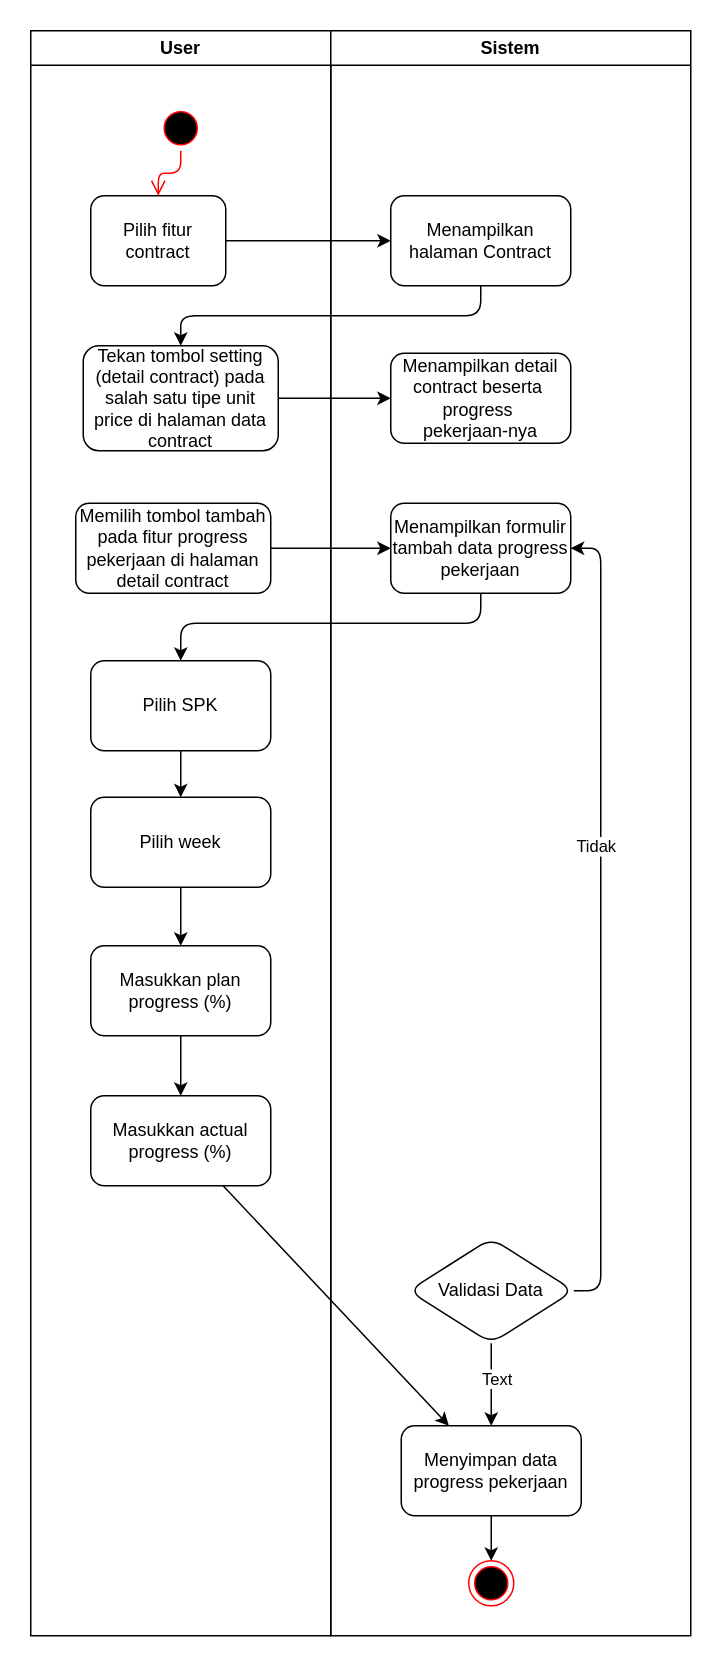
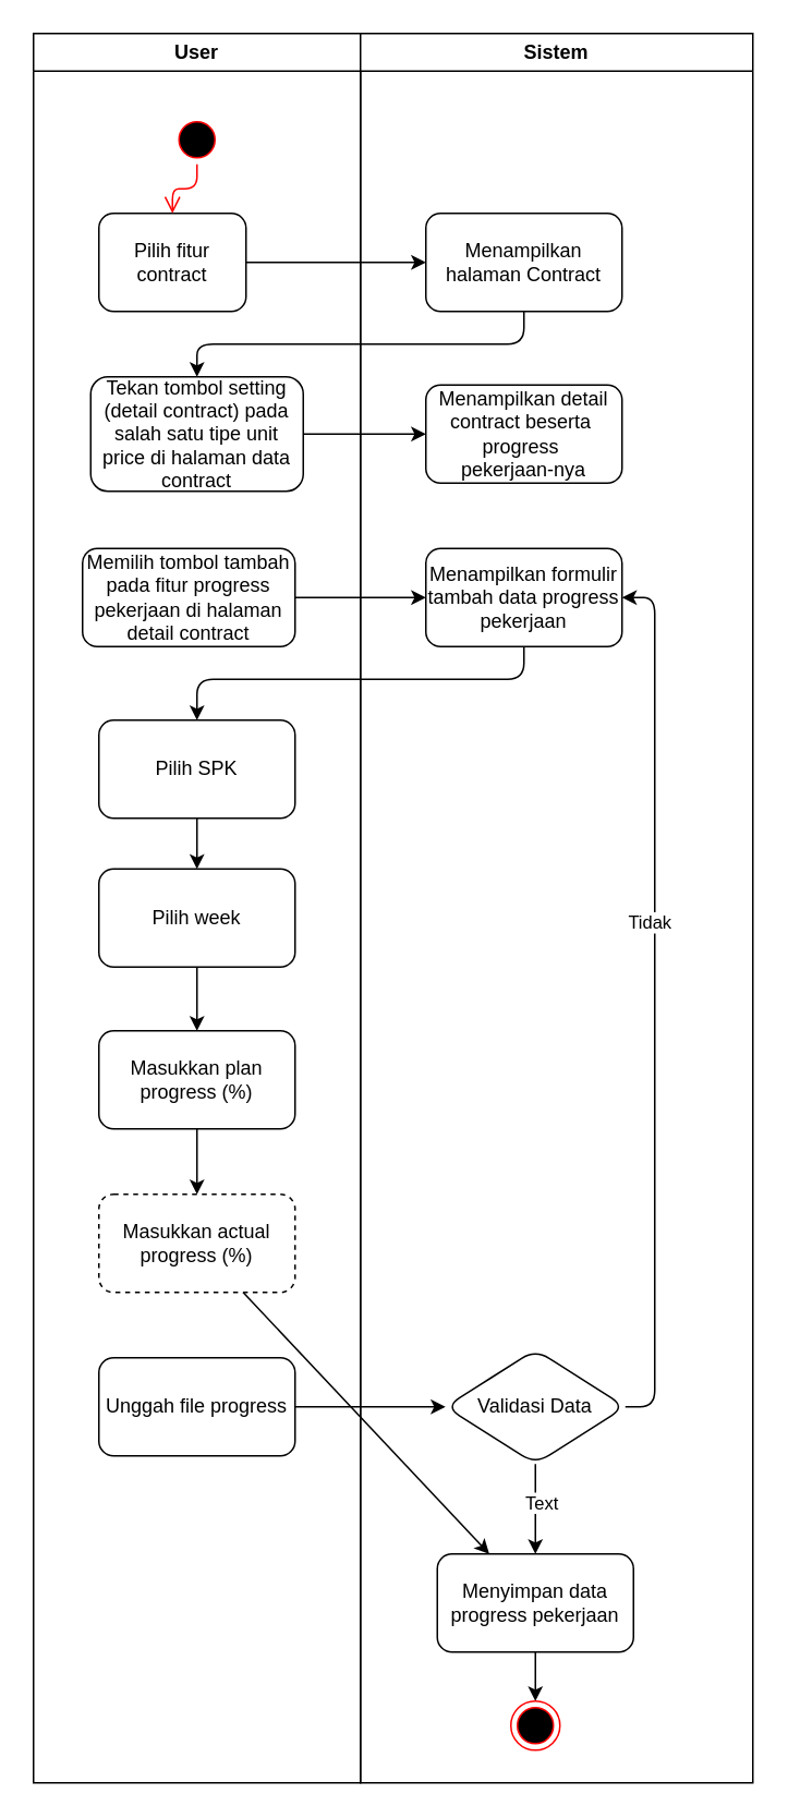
- <mxCell id="31" value="Masukkan actual progress (%)" style="rounded=1;whiteSpace=wrap;html=1;" parent="1" vertex="1"><mxGeometry x="60" y="730" width="120" height="60" as="geometry" /></mxCell>
+ <mxCell id="31" value="Masukkan actual progress (%)" style="rounded=1;whiteSpace=wrap;html=1;dashed=1;" parent="1" vertex="1"><mxGeometry x="60" y="730" width="120" height="60" as="geometry" /></mxCell>
+ <mxCell id="34" value="Unggah file progress" style="rounded=1;whiteSpace=wrap;html=1;" parent="1" vertex="1"><mxGeometry x="60" y="830" width="120" height="60" as="geometry" /></mxCell>
+ <mxCell id="33" value="" style="edgeStyle=none;html=1;" parent="1" source="34" target="22" edge="1"><mxGeometry relative="1" as="geometry" /></mxCell>
